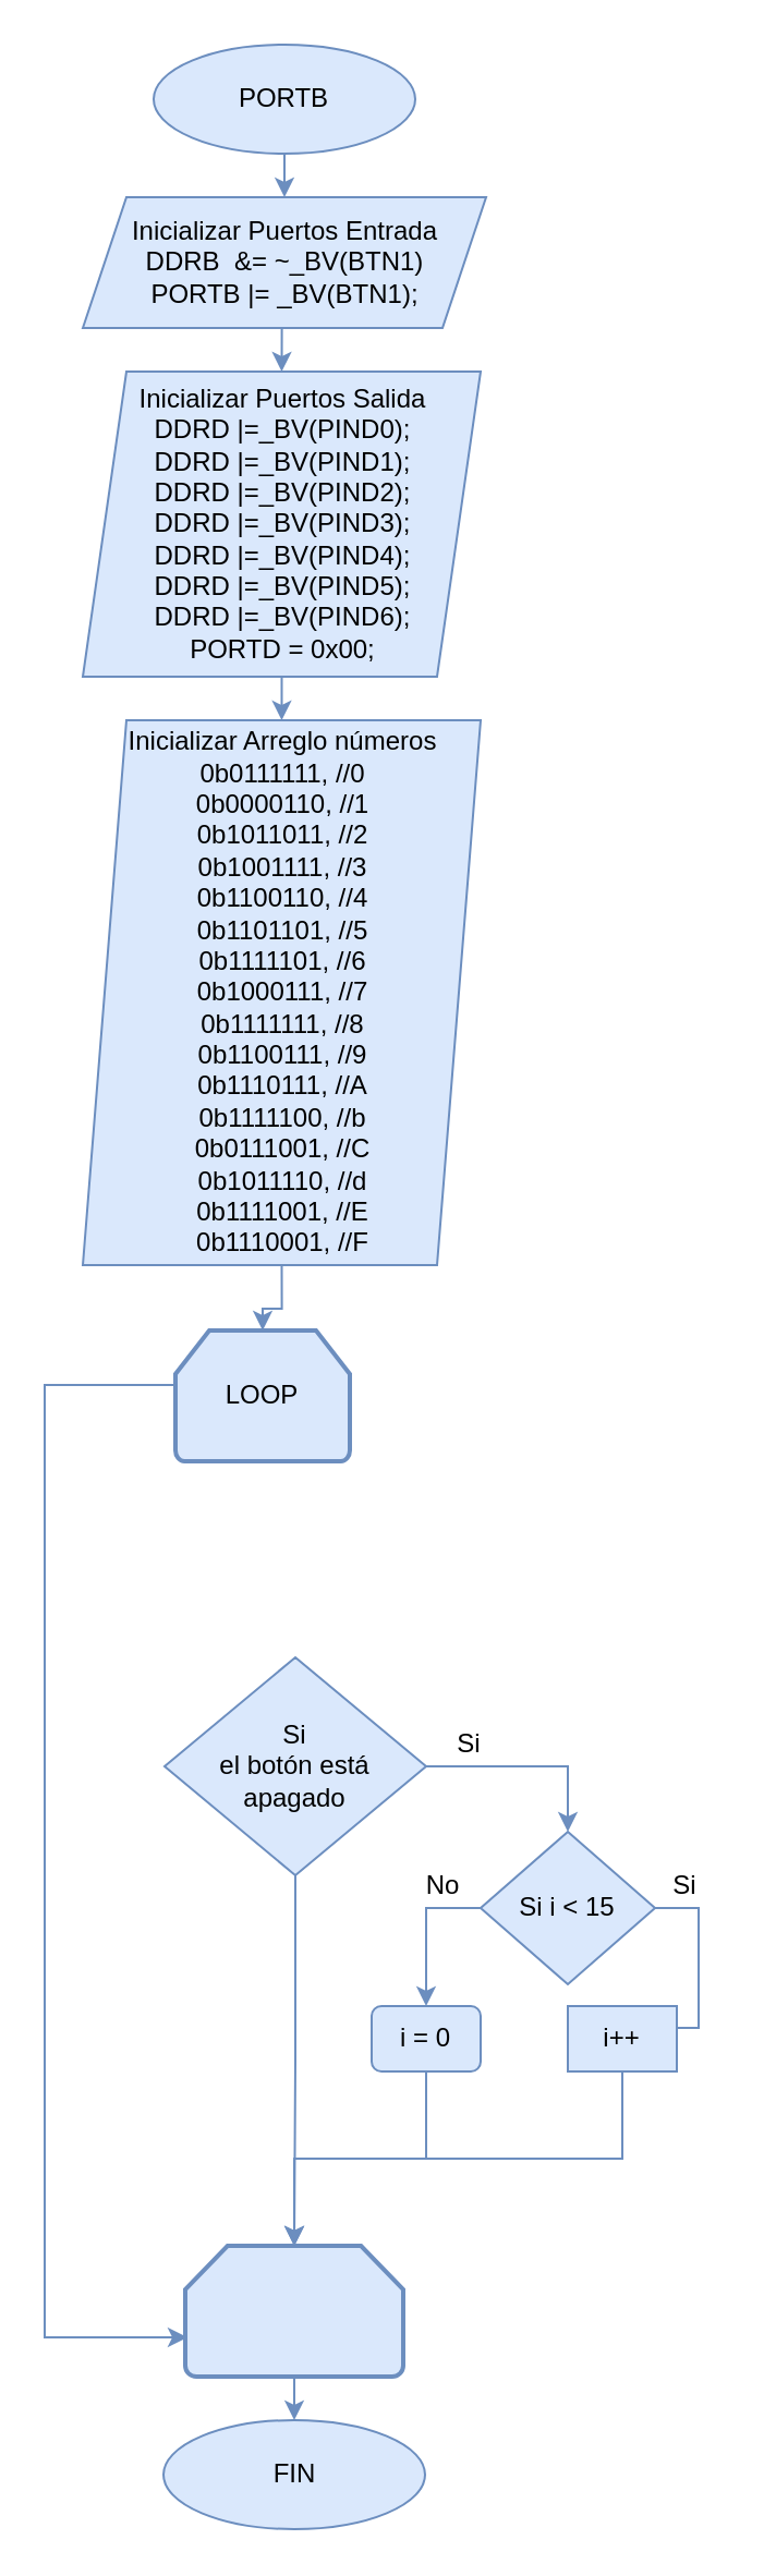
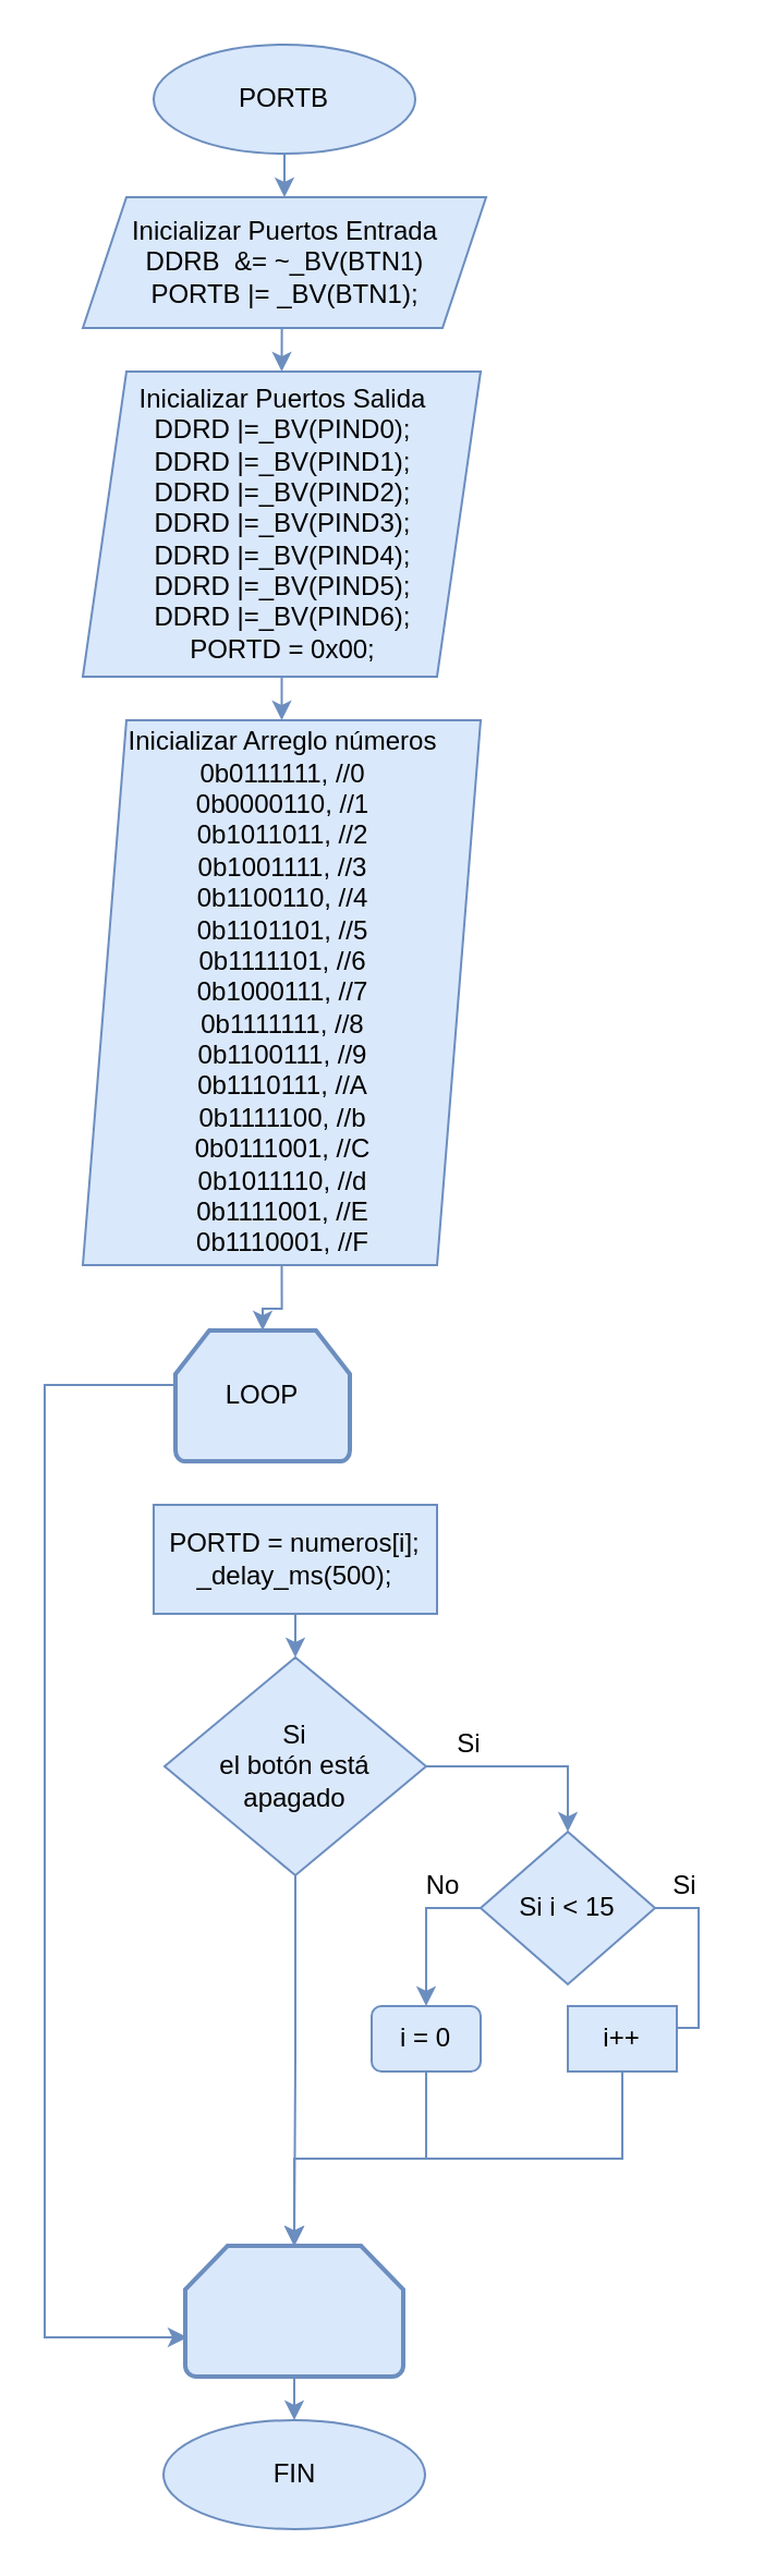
+ <mxCell id="22" value="&lt;div&gt;PORTD = numeros[i];&lt;/div&gt;&lt;div&gt;&lt;span&gt;&#09;&#09;&lt;/span&gt;_delay_ms(500);&lt;/div&gt;" style="rounded=0;whiteSpace=wrap;html=1;fillColor=#dae8fc;strokeColor=#6c8ebf;" vertex="1" parent="1"><mxGeometry x="70" y="690" width="130" height="50" as="geometry" /></mxCell>
+ <mxCell id="21" style="edgeStyle=orthogonalEdgeStyle;rounded=0;orthogonalLoop=1;jettySize=auto;html=1;exitX=0.5;exitY=1;exitDx=0;exitDy=0;entryX=0.5;entryY=0;entryDx=0;entryDy=0;fillColor=#dae8fc;strokeColor=#6c8ebf;" edge="1" parent="1" source="22" target="15"><mxGeometry relative="1" as="geometry" /></mxCell>
